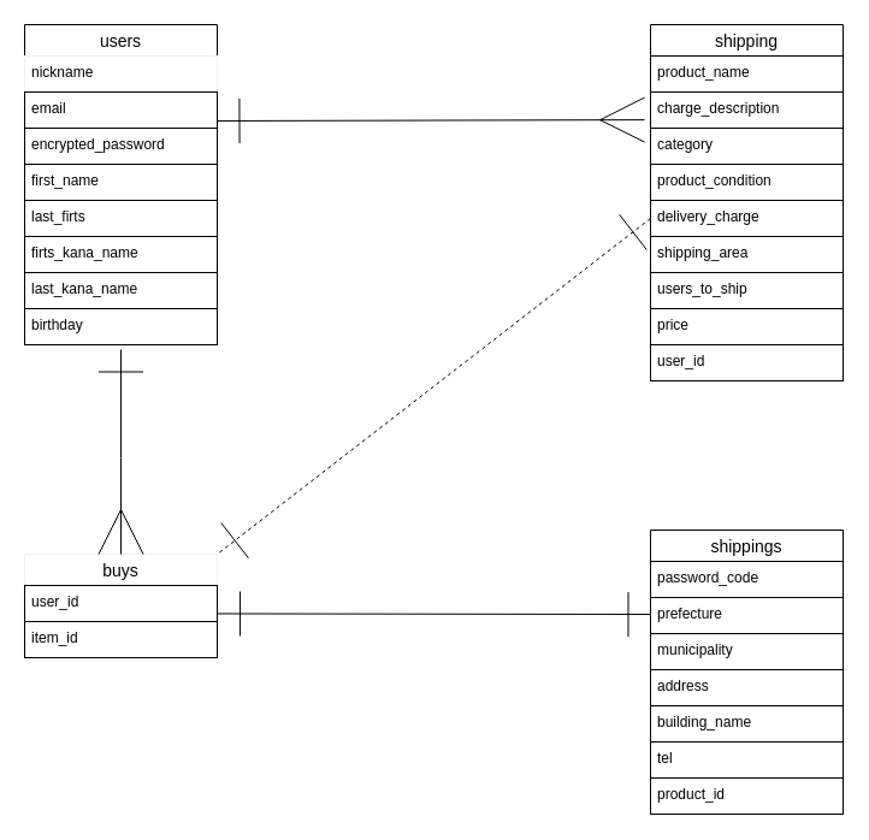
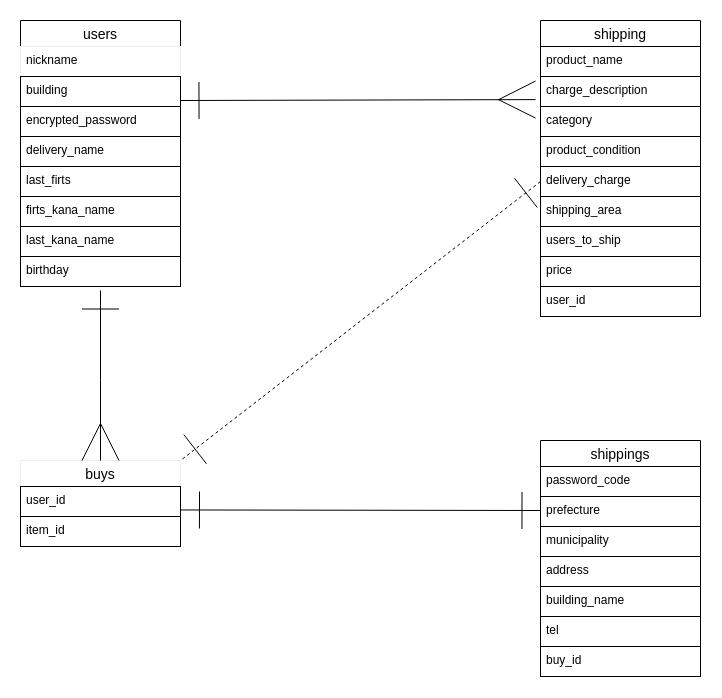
- <mxCell id="4" value="email" style="text;strokeColor=default;fillColor=none;spacingLeft=4;spacingRight=4;overflow=hidden;rotatable=0;points=[[0,0.5],[1,0.5]];portConstraint=eastwest;fontSize=12;" vertex="1" parent="2"><mxGeometry y="56" width="160" height="30" as="geometry" /></mxCell>
+ <mxCell id="4" value="building" style="text;strokeColor=default;fillColor=none;spacingLeft=4;spacingRight=4;overflow=hidden;rotatable=0;points=[[0,0.5],[1,0.5]];portConstraint=eastwest;fontSize=12;" vertex="1" parent="2"><mxGeometry y="56" width="160" height="30" as="geometry" /></mxCell>
- <mxCell id="6" value="first_name " style="text;strokeColor=default;fillColor=none;spacingLeft=4;spacingRight=4;overflow=hidden;rotatable=0;points=[[0,0.5],[1,0.5]];portConstraint=eastwest;fontSize=12;" vertex="1" parent="2"><mxGeometry y="116" width="160" height="30" as="geometry" /></mxCell>
+ <mxCell id="6" value="delivery_name " style="text;strokeColor=default;fillColor=none;spacingLeft=4;spacingRight=4;overflow=hidden;rotatable=0;points=[[0,0.5],[1,0.5]];portConstraint=eastwest;fontSize=12;" vertex="1" parent="2"><mxGeometry y="116" width="160" height="30" as="geometry" /></mxCell>
- <mxCell id="33" value="product_id" style="text;strokeColor=default;fillColor=none;spacingLeft=4;spacingRight=4;overflow=hidden;rotatable=0;points=[[0,0.5],[1,0.5]];portConstraint=eastwest;fontSize=12;" vertex="1" parent="26"><mxGeometry y="206" width="160" height="30" as="geometry" /></mxCell>
+ <mxCell id="33" value="buy_id" style="text;strokeColor=default;fillColor=none;spacingLeft=4;spacingRight=4;overflow=hidden;rotatable=0;points=[[0,0.5],[1,0.5]];portConstraint=eastwest;fontSize=12;" vertex="1" parent="26"><mxGeometry y="206" width="160" height="30" as="geometry" /></mxCell>
